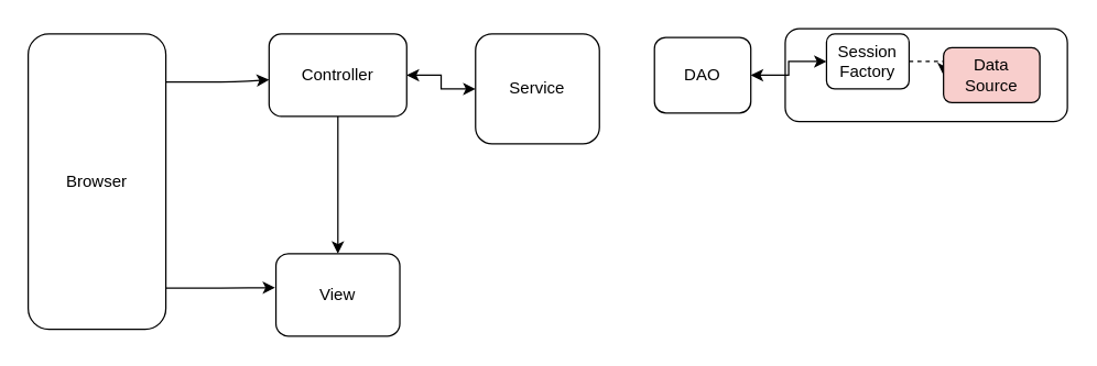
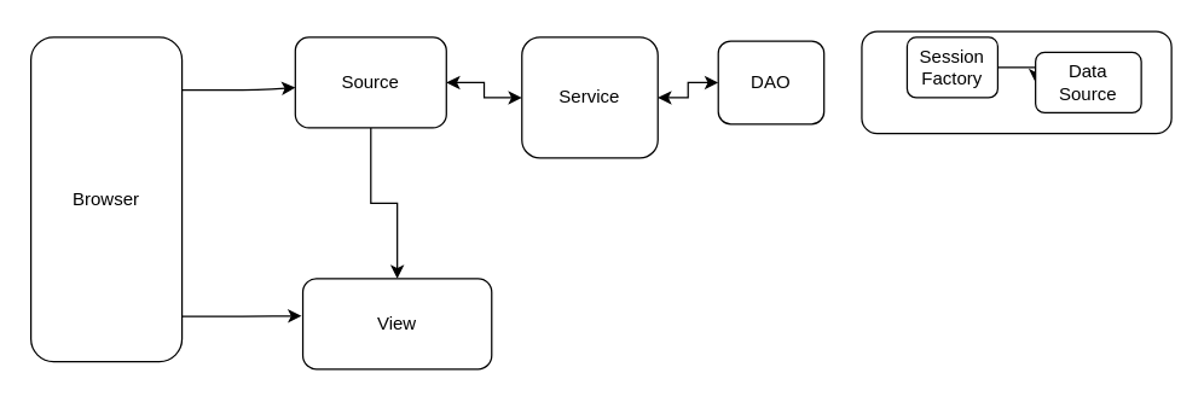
- <mxCell id="10" style="edgeStyle=orthogonalEdgeStyle;rounded=0;orthogonalLoop=1;jettySize=auto;html=1;exitX=1;exitY=0.5;exitDx=0;exitDy=0;entryX=0;entryY=0.5;entryDx=0;entryDy=0;dashed=1;" edge="1" parent="1" source="11" target="12"><mxGeometry relative="1" as="geometry" /></mxCell>
+ <mxCell id="10" style="edgeStyle=orthogonalEdgeStyle;rounded=0;orthogonalLoop=1;jettySize=auto;html=1;exitX=1;exitY=0.5;exitDx=0;exitDy=0;entryX=0;entryY=0.5;entryDx=0;entryDy=0;" edge="1" parent="1" source="11" target="12"><mxGeometry relative="1" as="geometry" /></mxCell>
- <mxCell id="8" style="edgeStyle=orthogonalEdgeStyle;rounded=0;orthogonalLoop=1;jettySize=auto;html=1;exitX=1;exitY=0.5;exitDx=0;exitDy=0;startArrow=classic;startFill=1;" edge="1" parent="1" source="9" target="11"><mxGeometry relative="1" as="geometry" /></mxCell>
- <mxCell id="4" value="Controller" style="rounded=1;whiteSpace=wrap;html=1;" vertex="1" parent="1"><mxGeometry x="195" y="24" width="100" height="60" as="geometry" /></mxCell>
+ <mxCell id="4" value="Source" style="rounded=1;whiteSpace=wrap;html=1;" vertex="1" parent="1"><mxGeometry x="195" y="24" width="100" height="60" as="geometry" /></mxCell>
- <mxCell id="12" value="Data&lt;br&gt;Source" style="rounded=1;whiteSpace=wrap;html=1;fillColor=#f8cecc;" vertex="1" parent="1"><mxGeometry x="685" y="34" width="70" height="40" as="geometry" /></mxCell>
+ <mxCell id="12" value="Data&lt;br&gt;Source" style="rounded=1;whiteSpace=wrap;html=1;" vertex="1" parent="1"><mxGeometry x="685" y="34" width="70" height="40" as="geometry" /></mxCell>
+ <mxCell id="6" value="" style="edgeStyle=orthogonalEdgeStyle;rounded=0;orthogonalLoop=1;jettySize=auto;html=1;startArrow=classic;startFill=1;" edge="1" parent="1" source="7" target="9"><mxGeometry relative="1" as="geometry" /></mxCell>
- <mxCell id="5" value="View" style="rounded=1;whiteSpace=wrap;html=1;" vertex="1" parent="1"><mxGeometry x="200" y="184" width="90" height="60" as="geometry" /></mxCell>
+ <mxCell id="5" value="View" style="rounded=1;whiteSpace=wrap;html=1;" vertex="1" parent="1"><mxGeometry x="200" y="184" width="125" height="60" as="geometry" /></mxCell>
